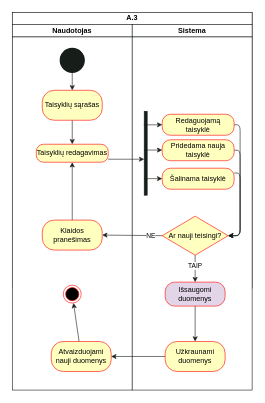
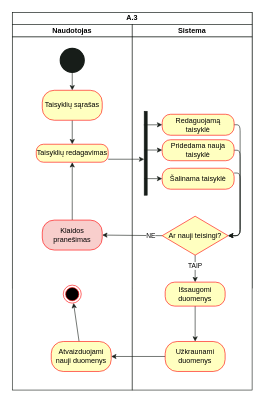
- <mxCell id="18" value="Klaidos pranešimas" style="rounded=1;whiteSpace=wrap;html=1;arcSize=40;fontColor=#000000;fillColor=#ffffc0;strokeColor=#ff0000;" vertex="1" parent="1"><mxGeometry x="70" y="366.5" width="100" height="50" as="geometry" /></mxCell>
+ <mxCell id="18" value="Klaidos pranešimas" style="rounded=1;whiteSpace=wrap;html=1;arcSize=40;fontColor=#000000;fillColor=#f8cecc;strokeColor=#ff0000;" vertex="1" parent="1"><mxGeometry x="70" y="366.5" width="100" height="50" as="geometry" /></mxCell>
- <mxCell id="24" value="Išsaugomi duomenys" style="rounded=1;whiteSpace=wrap;html=1;arcSize=40;fontColor=#000000;fillColor=#e1d5e7;strokeColor=#ff0000;" vertex="1" parent="1"><mxGeometry x="275" y="470" width="100" height="40" as="geometry" /></mxCell>
+ <mxCell id="24" value="Išsaugomi duomenys" style="rounded=1;whiteSpace=wrap;html=1;arcSize=40;fontColor=#000000;fillColor=#ffffc0;strokeColor=#ff0000;" vertex="1" parent="1"><mxGeometry x="275" y="470" width="100" height="40" as="geometry" /></mxCell>
